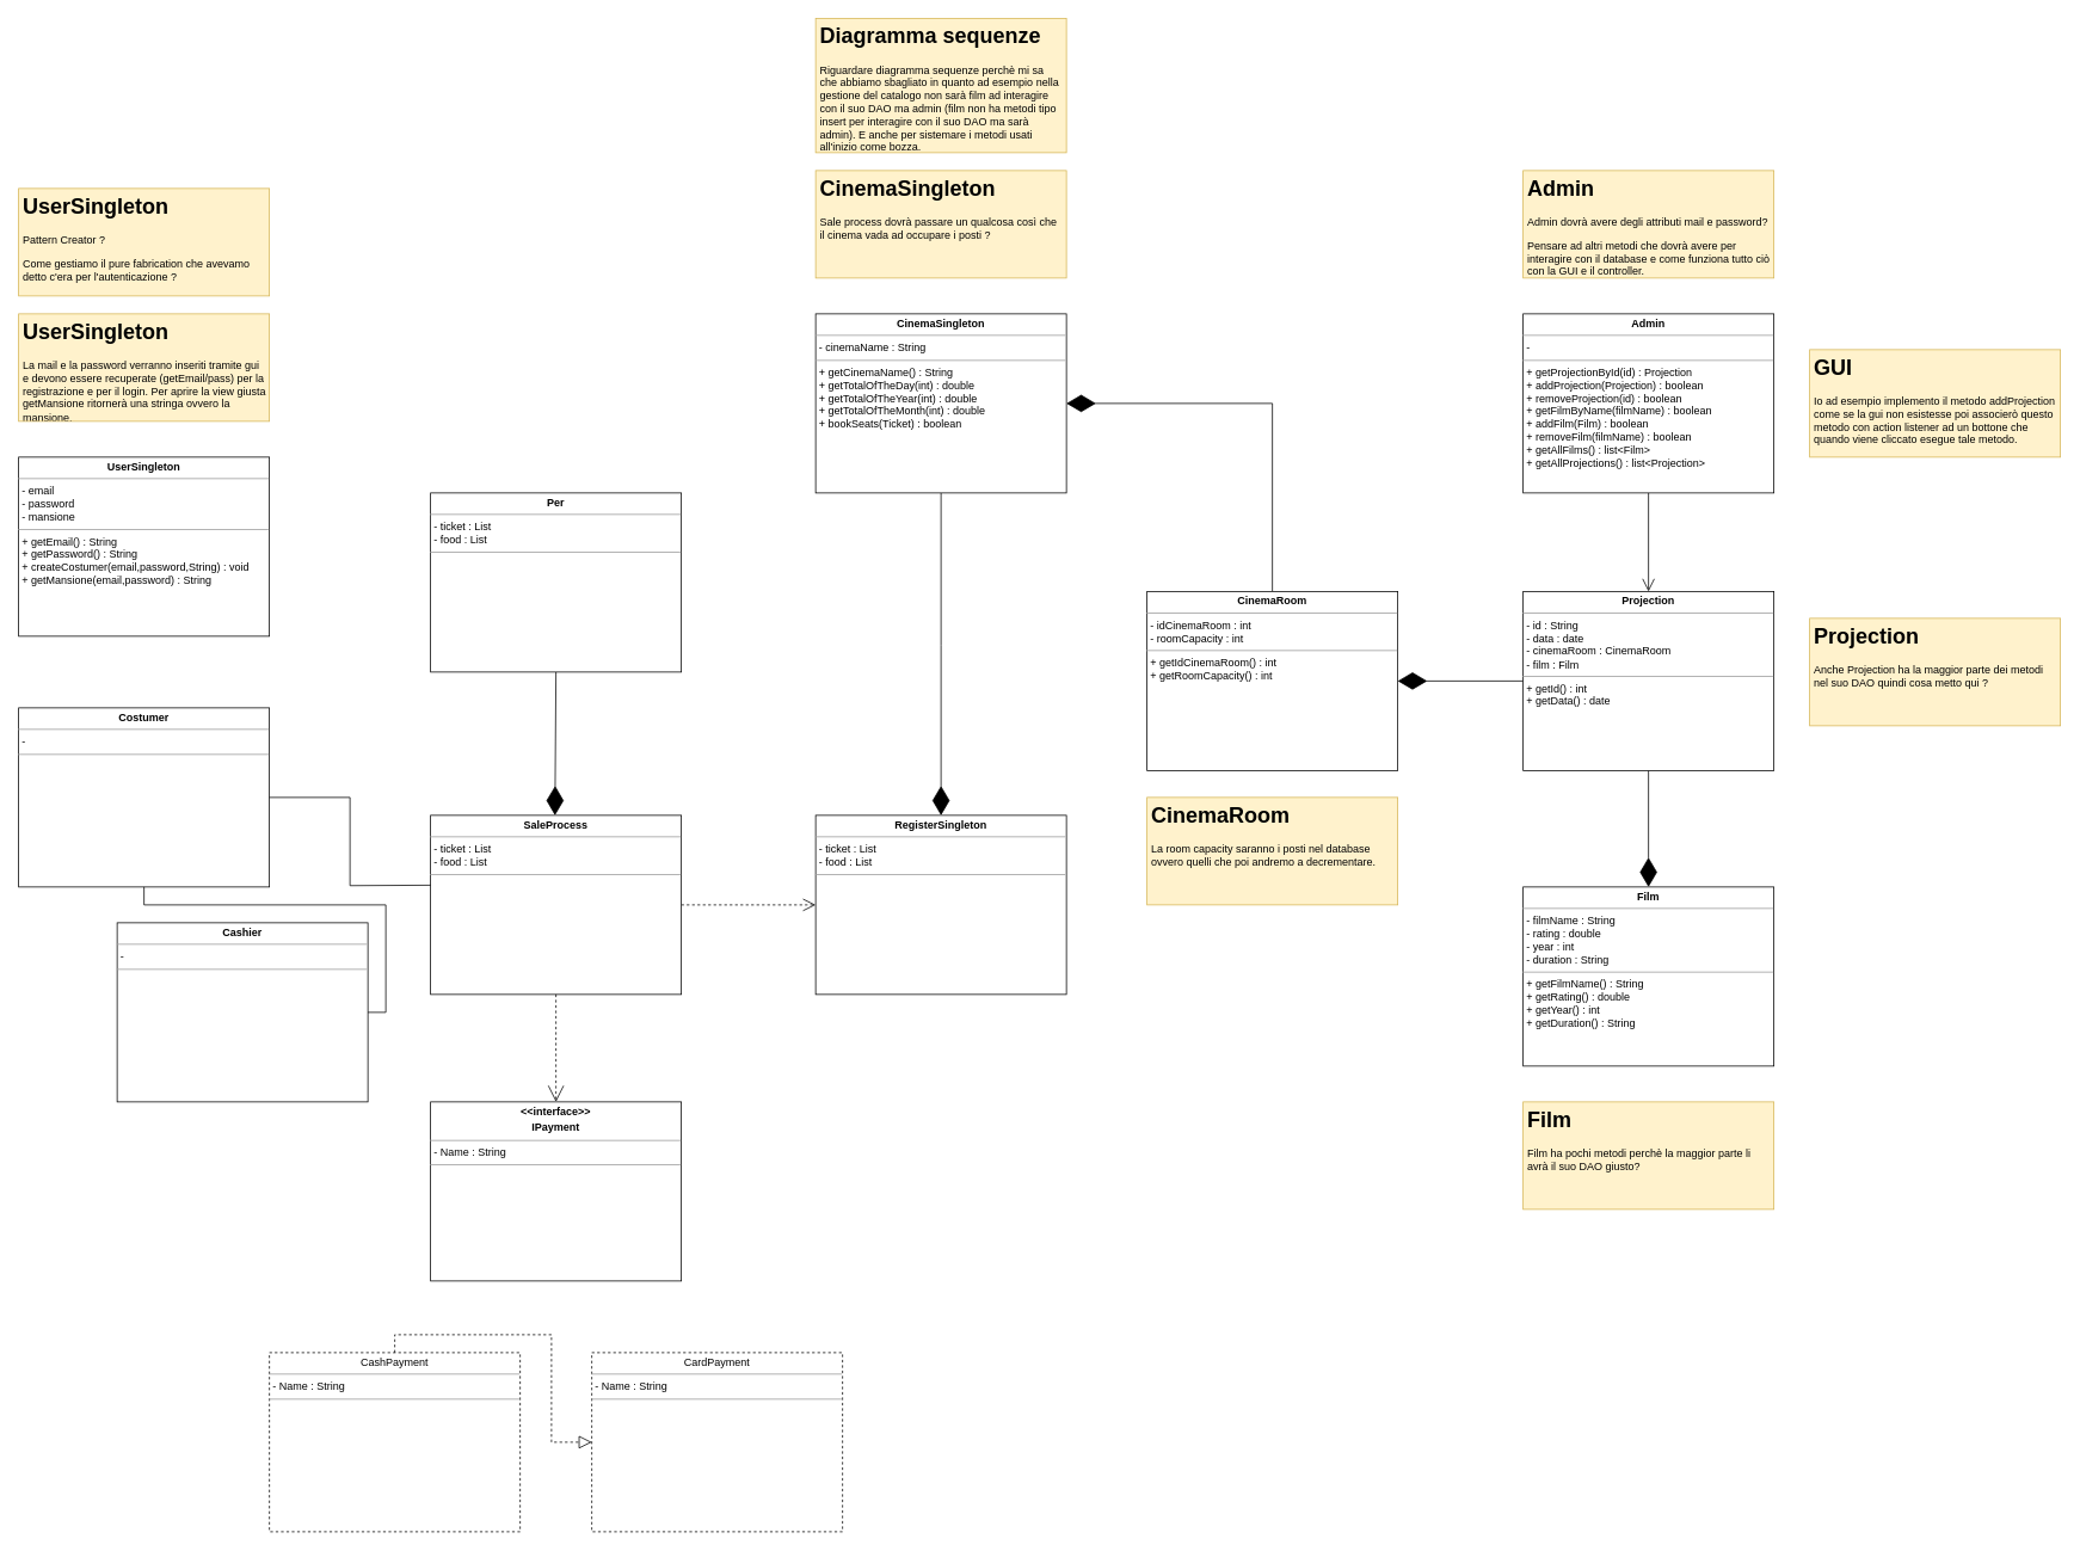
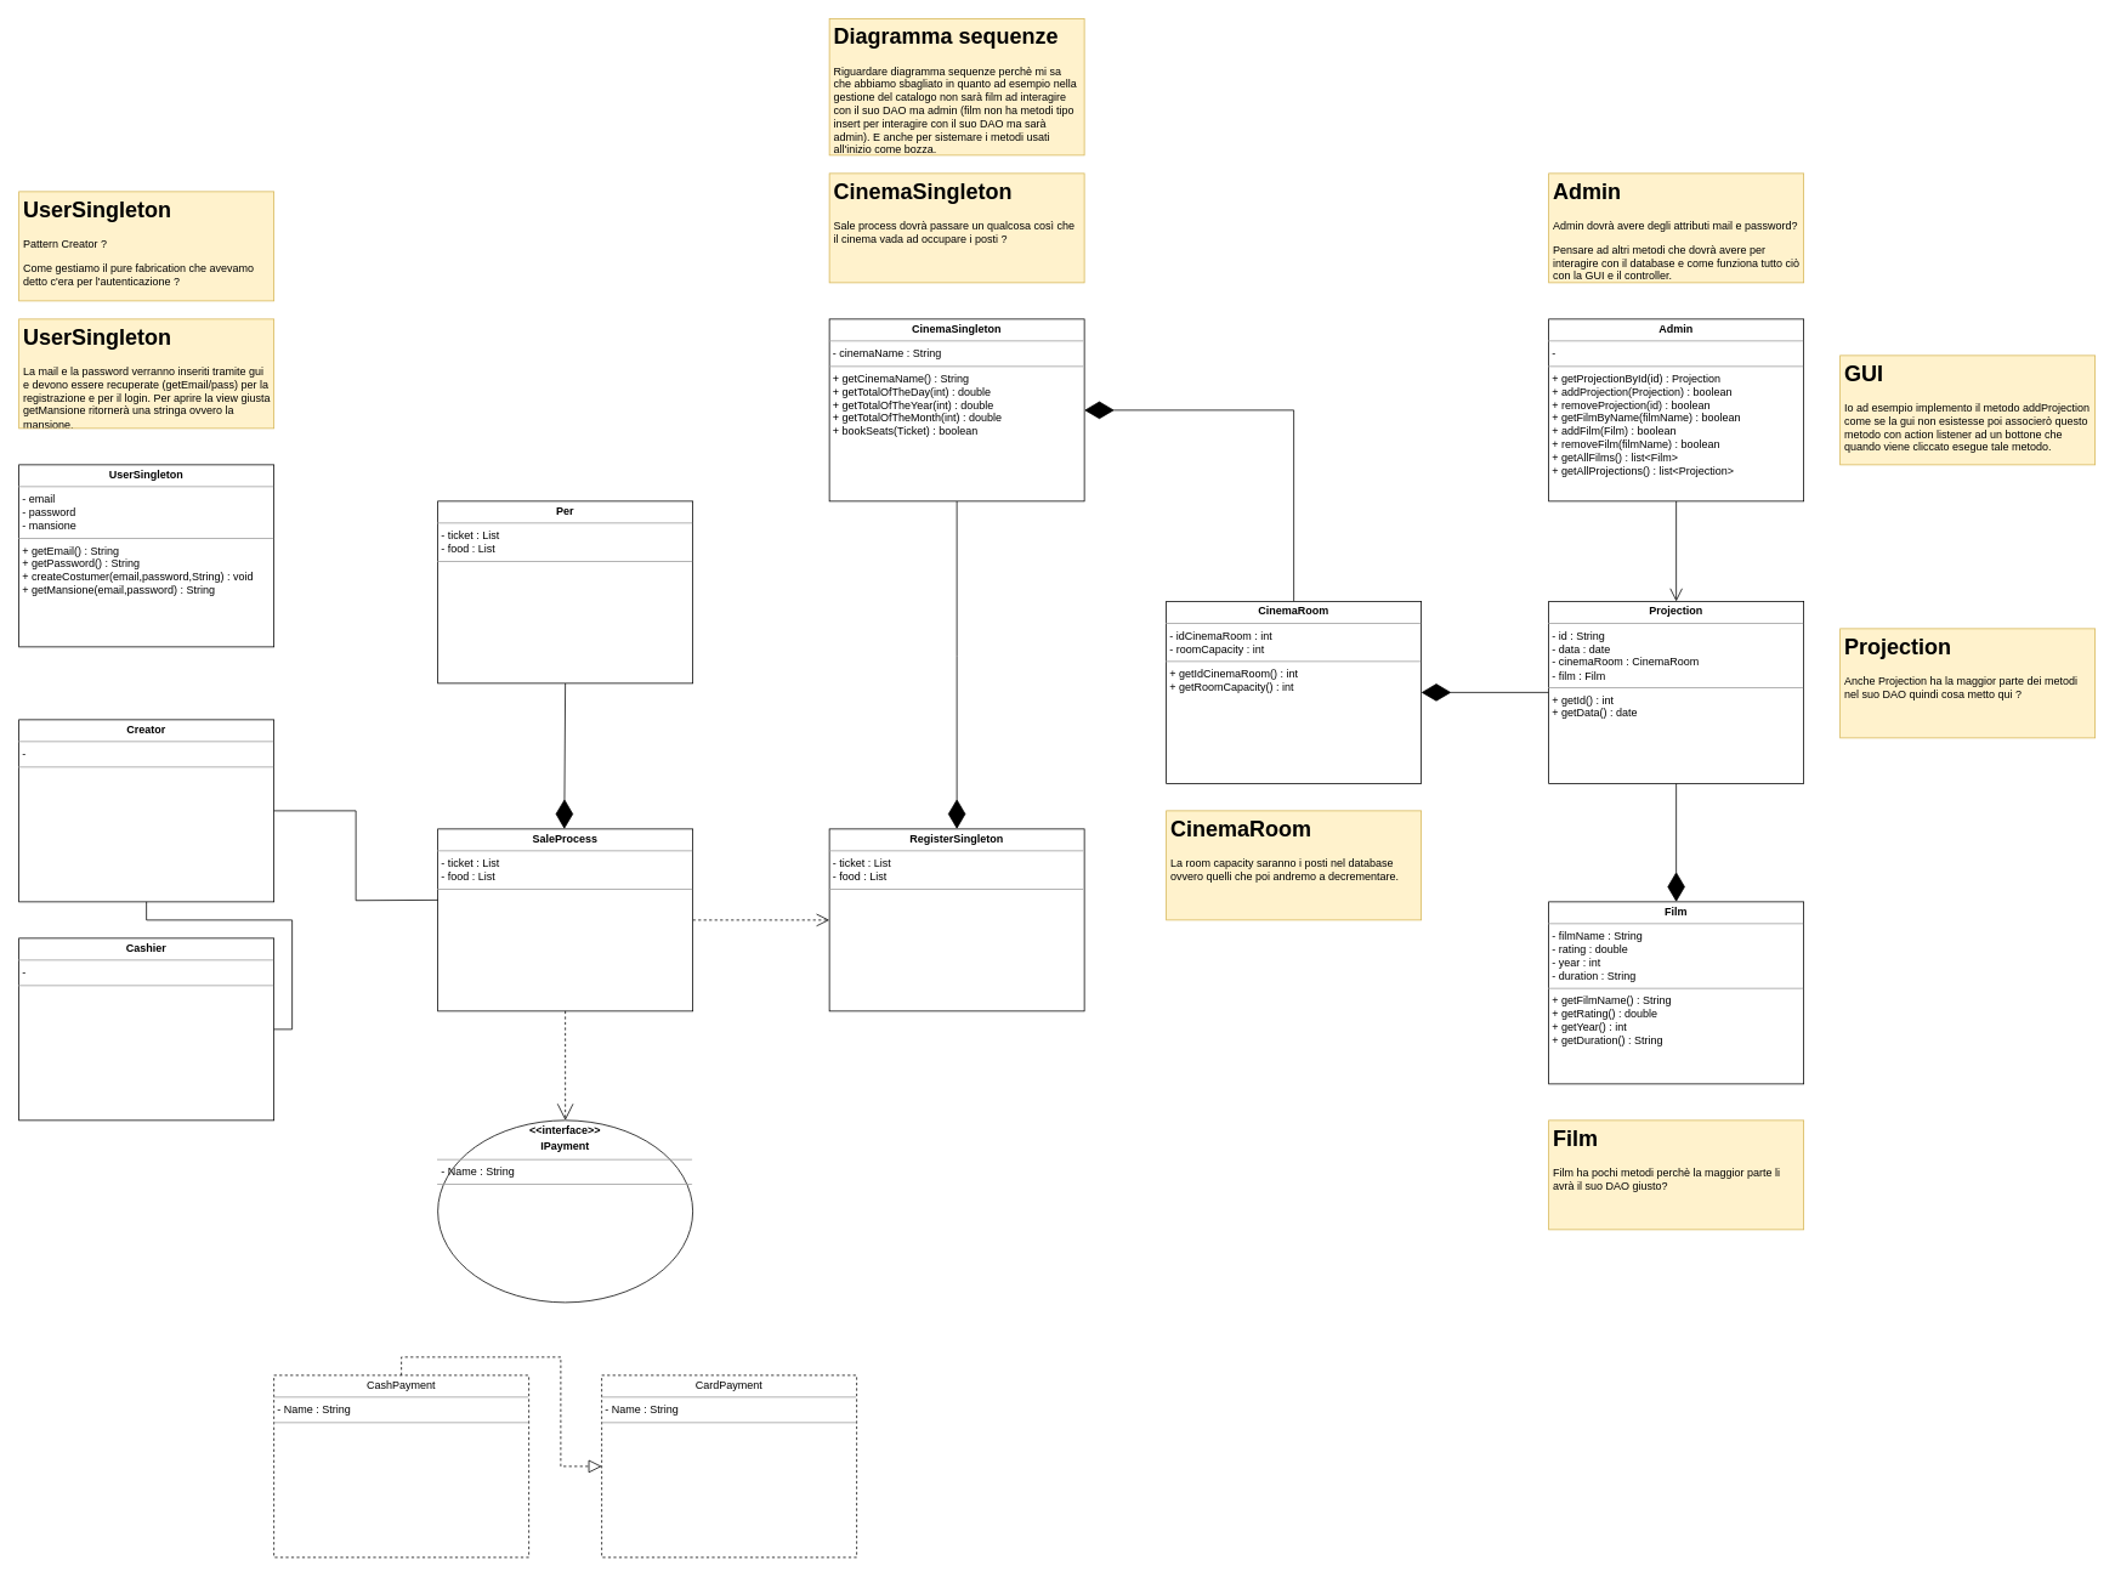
- <mxCell id="7" value="&lt;p style=&quot;margin:0px;margin-top:4px;text-align:center;&quot;&gt;&lt;b&gt;Costumer&lt;/b&gt;&lt;/p&gt;&lt;hr size=&quot;1&quot;&gt;&lt;p style=&quot;margin:0px;margin-left:4px;&quot;&gt;-&lt;/p&gt;&lt;hr size=&quot;1&quot;&gt;&lt;p style=&quot;margin:0px;margin-left:4px;&quot;&gt;&lt;br&gt;&lt;/p&gt;" style="verticalAlign=top;align=left;overflow=fill;fontSize=12;fontFamily=Helvetica;html=1;whiteSpace=wrap;rounded=0;" parent="1" vertex="1"><mxGeometry x="20" y="790" width="280" height="200" as="geometry" /></mxCell>
+ <mxCell id="7" value="&lt;p style=&quot;margin:0px;margin-top:4px;text-align:center;&quot;&gt;&lt;b&gt;Creator&lt;/b&gt;&lt;/p&gt;&lt;hr size=&quot;1&quot;&gt;&lt;p style=&quot;margin:0px;margin-left:4px;&quot;&gt;-&lt;/p&gt;&lt;hr size=&quot;1&quot;&gt;&lt;p style=&quot;margin:0px;margin-left:4px;&quot;&gt;&lt;br&gt;&lt;/p&gt;" style="verticalAlign=top;align=left;overflow=fill;fontSize=12;fontFamily=Helvetica;html=1;whiteSpace=wrap;rounded=0;" parent="1" vertex="1"><mxGeometry x="20" y="790" width="280" height="200" as="geometry" /></mxCell>
- <mxCell id="10" value="&lt;p style=&quot;margin:0px;margin-top:4px;text-align:center;&quot;&gt;&lt;b&gt;Cashier&lt;/b&gt;&lt;/p&gt;&lt;hr size=&quot;1&quot;&gt;&lt;p style=&quot;margin:0px;margin-left:4px;&quot;&gt;-&amp;nbsp;&lt;/p&gt;&lt;hr size=&quot;1&quot;&gt;&lt;p style=&quot;margin:0px;margin-left:4px;&quot;&gt;&lt;br&gt;&lt;/p&gt;" style="verticalAlign=top;align=left;overflow=fill;fontSize=12;fontFamily=Helvetica;html=1;whiteSpace=wrap;rounded=0;" parent="1" vertex="1"><mxGeometry x="130" y="1030" width="280" height="200" as="geometry" /></mxCell>
+ <mxCell id="10" value="&lt;p style=&quot;margin:0px;margin-top:4px;text-align:center;&quot;&gt;&lt;b&gt;Cashier&lt;/b&gt;&lt;/p&gt;&lt;hr size=&quot;1&quot;&gt;&lt;p style=&quot;margin:0px;margin-left:4px;&quot;&gt;-&amp;nbsp;&lt;/p&gt;&lt;hr size=&quot;1&quot;&gt;&lt;p style=&quot;margin:0px;margin-left:4px;&quot;&gt;&lt;br&gt;&lt;/p&gt;" style="verticalAlign=top;align=left;overflow=fill;fontSize=12;fontFamily=Helvetica;html=1;whiteSpace=wrap;rounded=0;" parent="1" vertex="1"><mxGeometry x="20" y="1030" width="280" height="200" as="geometry" /></mxCell>
- <mxCell id="17" value="&lt;p style=&quot;margin:0px;margin-top:4px;text-align:center;&quot;&gt;&lt;b&gt;&amp;lt;&amp;lt;interface&amp;gt;&amp;gt;&lt;/b&gt;&lt;/p&gt;&lt;p style=&quot;margin:0px;margin-top:4px;text-align:center;&quot;&gt;&lt;b&gt;IPayment&lt;/b&gt;&lt;/p&gt;&lt;hr size=&quot;1&quot;&gt;&lt;p style=&quot;margin:0px;margin-left:4px;&quot;&gt;- Name : String&lt;/p&gt;&lt;hr size=&quot;1&quot;&gt;&lt;p style=&quot;margin:0px;margin-left:4px;&quot;&gt;&lt;br&gt;&lt;/p&gt;" style="verticalAlign=top;align=left;overflow=fill;fontSize=12;fontFamily=Helvetica;html=1;whiteSpace=wrap;rounded=0;" parent="1" vertex="1"><mxGeometry x="480" y="1230" width="280" height="200" as="geometry" /></mxCell>
+ <mxCell id="17" value="&lt;p style=&quot;margin:0px;margin-top:4px;text-align:center;&quot;&gt;&lt;b&gt;&amp;lt;&amp;lt;interface&amp;gt;&amp;gt;&lt;/b&gt;&lt;/p&gt;&lt;p style=&quot;margin:0px;margin-top:4px;text-align:center;&quot;&gt;&lt;b&gt;IPayment&lt;/b&gt;&lt;/p&gt;&lt;hr size=&quot;1&quot;&gt;&lt;p style=&quot;margin:0px;margin-left:4px;&quot;&gt;- Name : String&lt;/p&gt;&lt;hr size=&quot;1&quot;&gt;&lt;p style=&quot;margin:0px;margin-left:4px;&quot;&gt;&lt;br&gt;&lt;/p&gt;" style="ellipse;verticalAlign=top;align=left;overflow=fill;fontSize=12;fontFamily=Helvetica;html=1;whiteSpace=wrap;" parent="1" vertex="1"><mxGeometry x="480" y="1230" width="280" height="200" as="geometry" /></mxCell>
